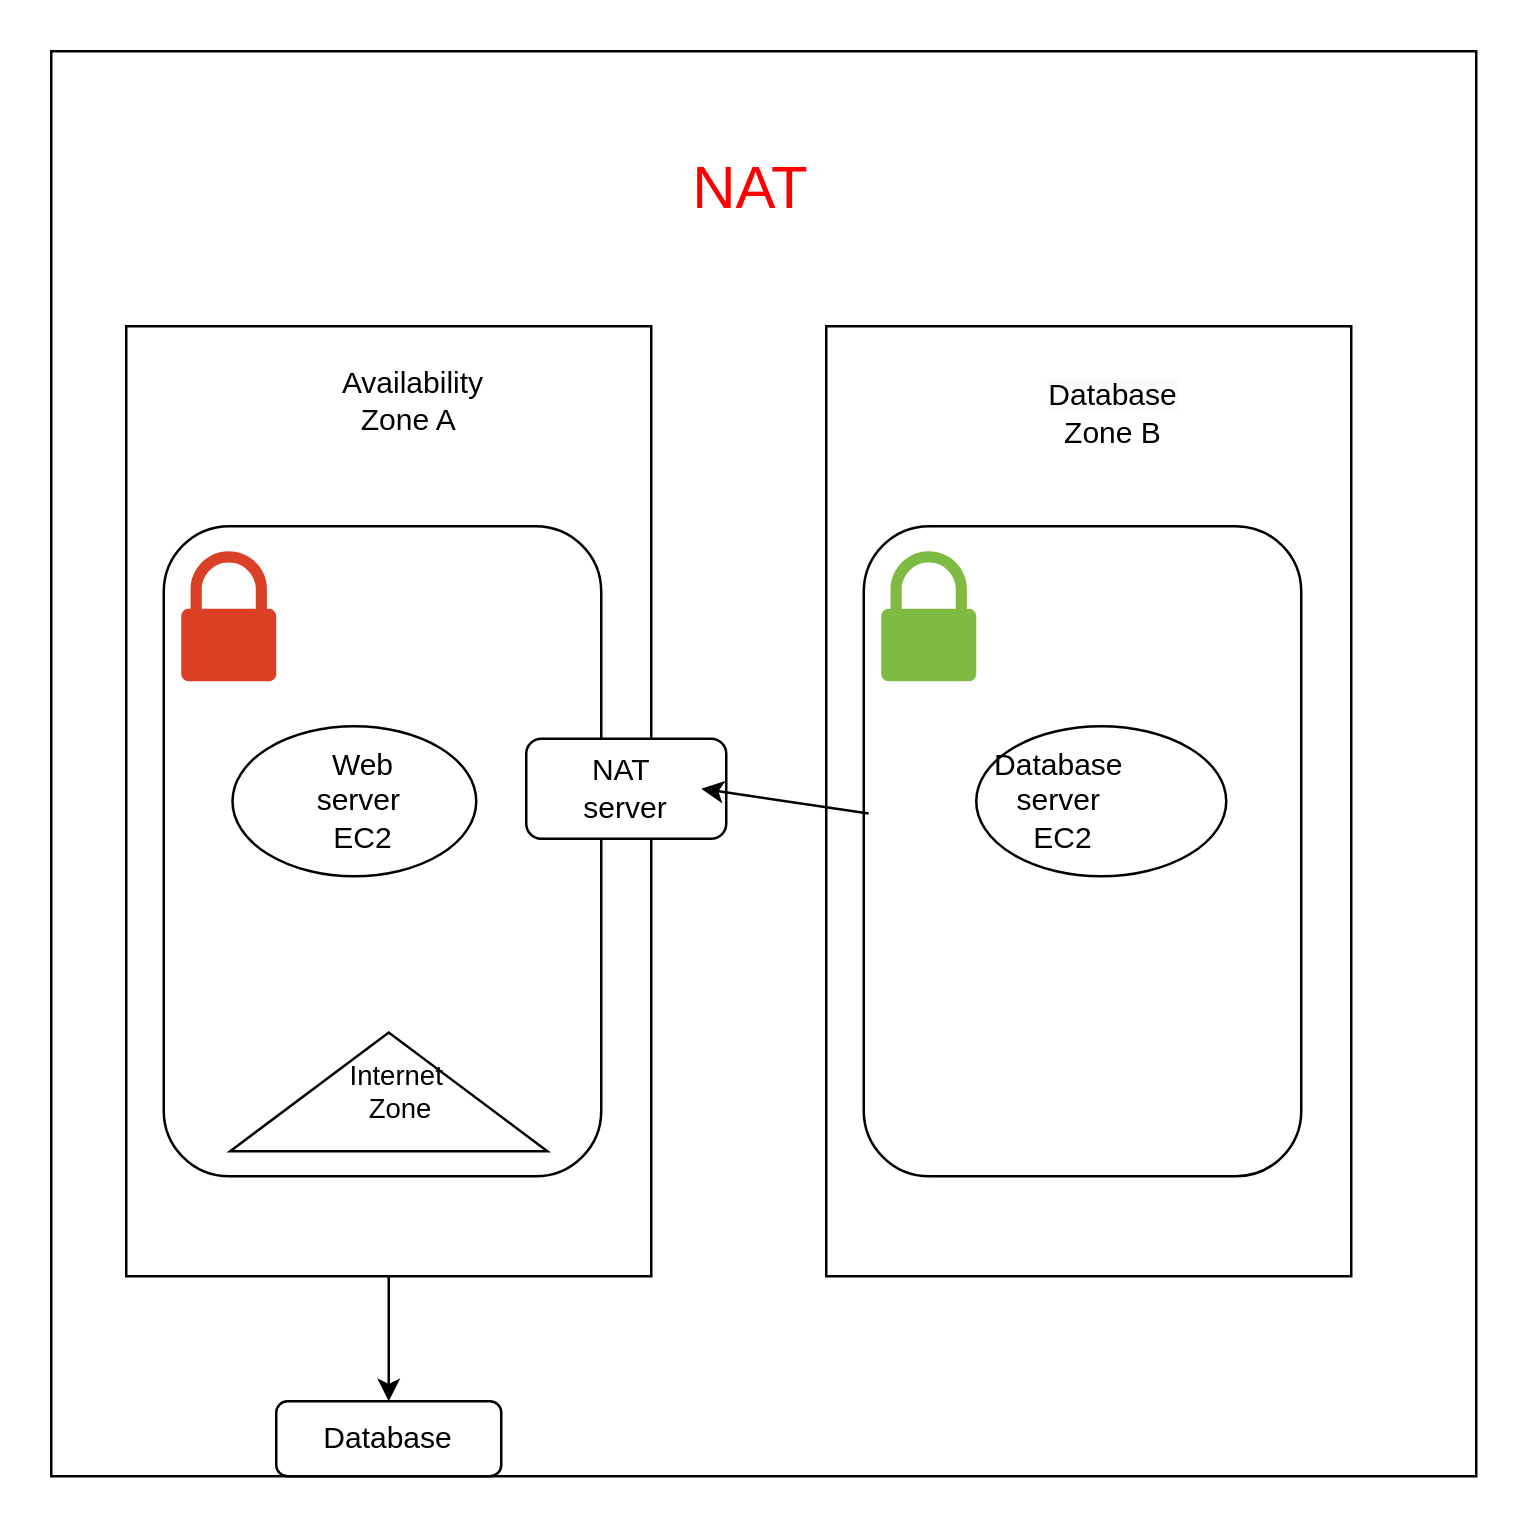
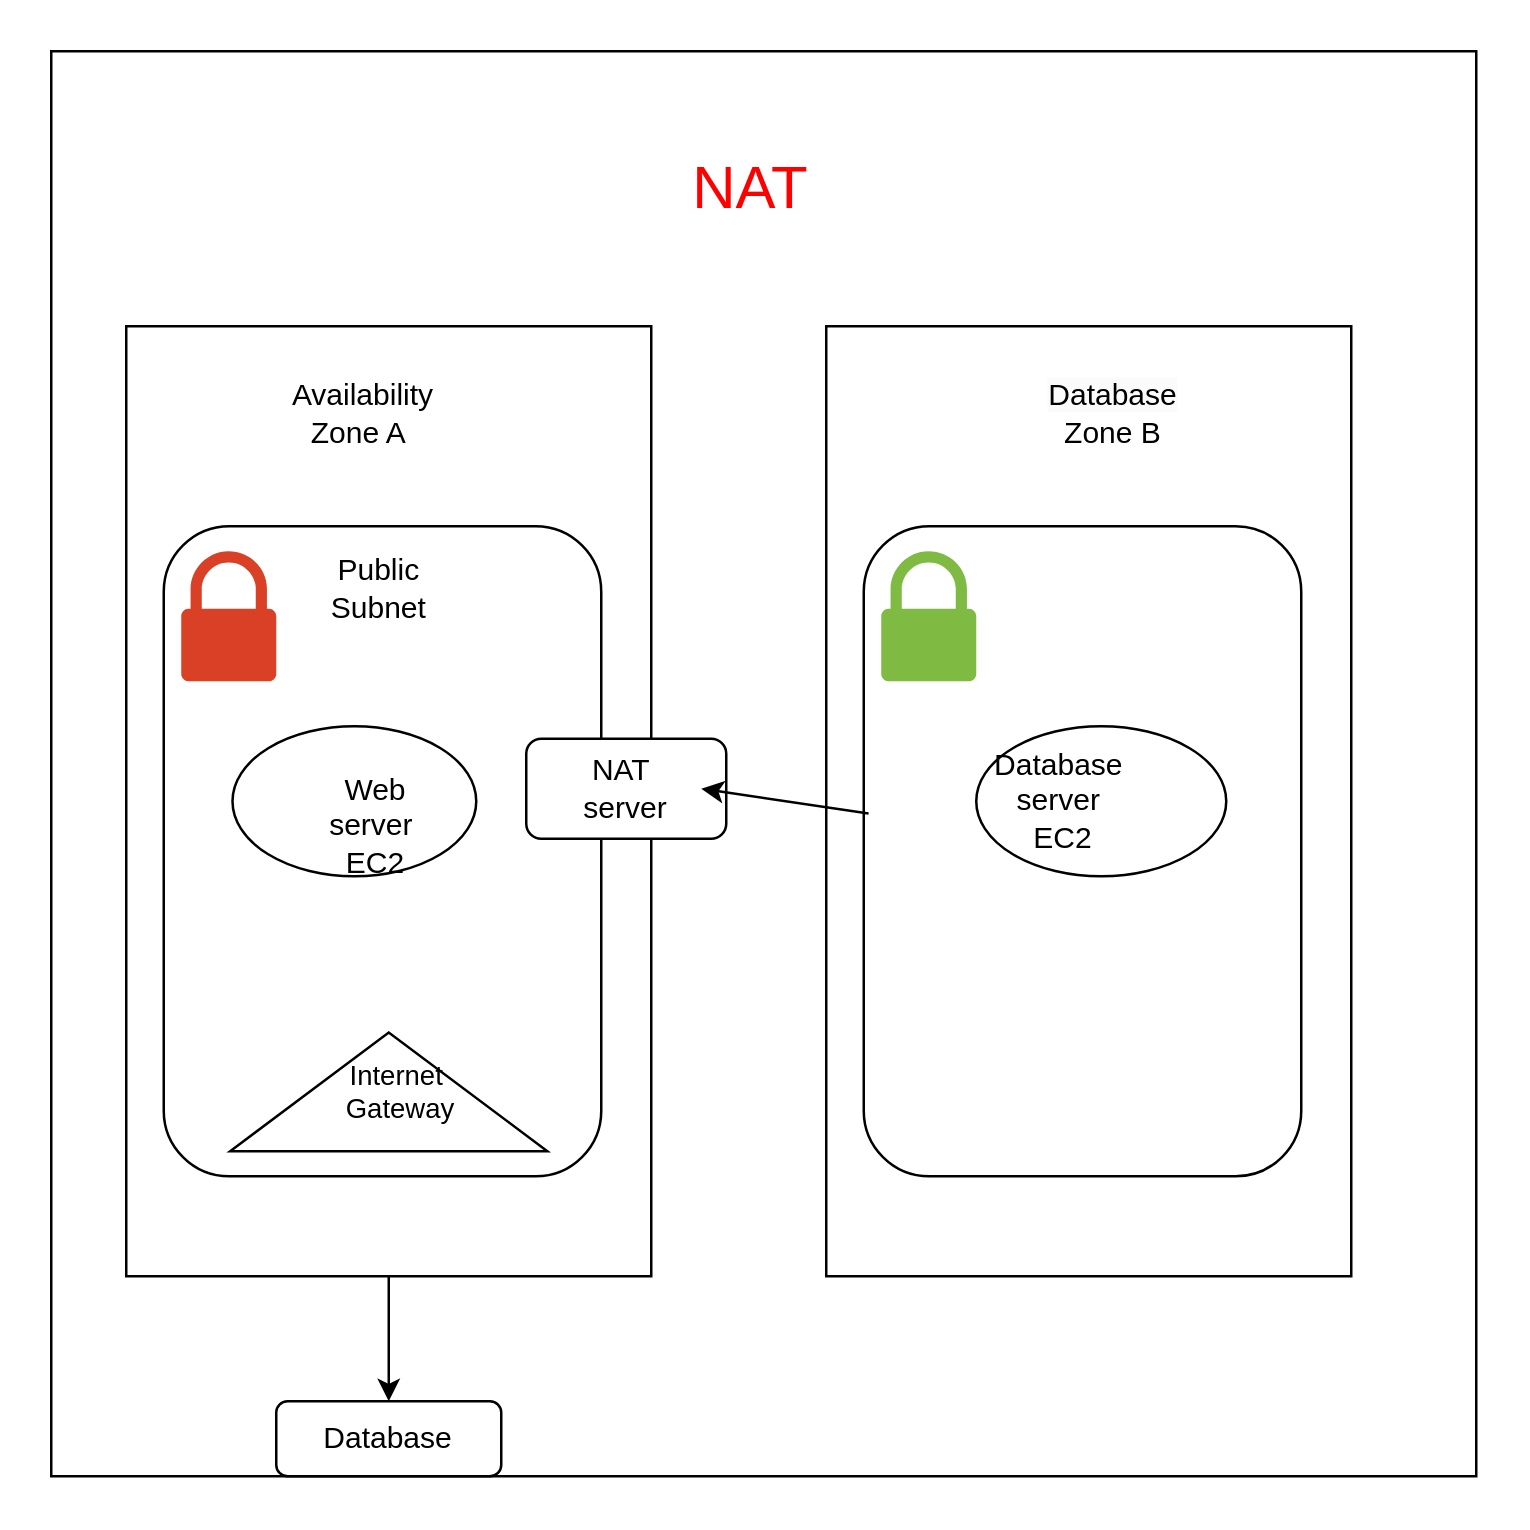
- <mxCell id="7" value="Availability&lt;div&gt;Zone A&amp;nbsp;&lt;/div&gt;" style="text;html=1;align=center;verticalAlign=middle;whiteSpace=wrap;rounded=0;" vertex="1" parent="1"><mxGeometry x="110" y="145" width="110" height="30" as="geometry" /></mxCell>
+ <mxCell id="7" value="Availability&lt;div&gt;Zone A&amp;nbsp;&lt;/div&gt;" style="text;html=1;align=center;verticalAlign=middle;whiteSpace=wrap;rounded=0;" vertex="1" parent="1"><mxGeometry x="90" y="150" width="110" height="30" as="geometry" /></mxCell>
+ <mxCell id="11" value="Public&amp;nbsp;&lt;div&gt;Subnet&amp;nbsp;&lt;/div&gt;" style="text;html=1;align=center;verticalAlign=middle;whiteSpace=wrap;rounded=0;" vertex="1" parent="1"><mxGeometry x="122.5" y="220" width="60" height="30" as="geometry" /></mxCell>
- <mxCell id="13" value="Web server&amp;nbsp;&lt;div&gt;EC2&lt;/div&gt;" style="text;html=1;align=center;verticalAlign=middle;whiteSpace=wrap;rounded=0;" vertex="1" parent="1"><mxGeometry x="115" y="305" width="60" height="30" as="geometry" /></mxCell>
+ <mxCell id="13" value="Web server&amp;nbsp;&lt;div&gt;EC2&lt;/div&gt;" style="text;html=1;align=center;verticalAlign=middle;whiteSpace=wrap;rounded=0;" vertex="1" parent="1"><mxGeometry x="120" y="315" width="60" height="30" as="geometry" /></mxCell>
- <mxCell id="21" value="&lt;font style=&quot;font-size: 11px;&quot;&gt;Internet&amp;nbsp;&lt;/font&gt;&lt;div style=&quot;font-size: 11px;&quot;&gt;&lt;font style=&quot;font-size: 11px;&quot;&gt;Zone&lt;/font&gt;&lt;/div&gt;" style="text;html=1;align=center;verticalAlign=middle;whiteSpace=wrap;rounded=0;" vertex="1" parent="1"><mxGeometry x="130" y="421.25" width="60" height="30" as="geometry" /></mxCell>
+ <mxCell id="21" value="&lt;font style=&quot;font-size: 11px;&quot;&gt;Internet&amp;nbsp;&lt;/font&gt;&lt;div style=&quot;font-size: 11px;&quot;&gt;&lt;font style=&quot;font-size: 11px;&quot;&gt;Gateway&lt;/font&gt;&lt;/div&gt;" style="text;html=1;align=center;verticalAlign=middle;whiteSpace=wrap;rounded=0;" vertex="1" parent="1"><mxGeometry x="130" y="421.25" width="60" height="30" as="geometry" /></mxCell>
